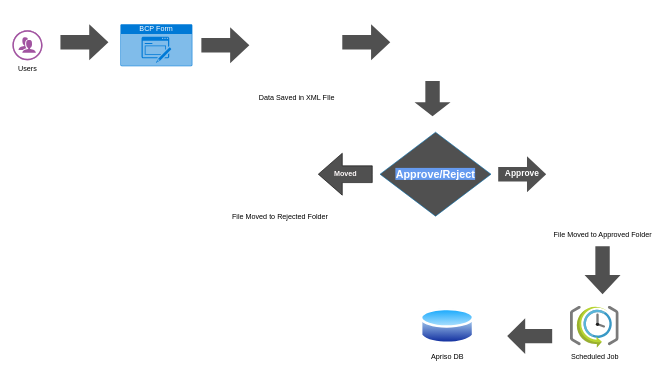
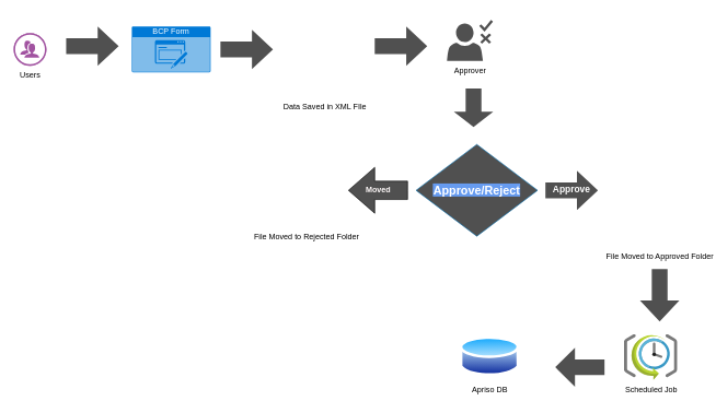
+ <mxCell id="4" value="Approver" style="sketch=0;pointerEvents=1;shadow=0;dashed=0;html=1;strokeColor=none;fillColor=#505050;labelPosition=center;verticalLabelPosition=bottom;verticalAlign=top;outlineConnect=0;align=center;shape=mxgraph.office.users.approver;" vertex="1" parent="1"><mxGeometry x="680" y="30" width="70" height="62.5" as="geometry" /></mxCell>
